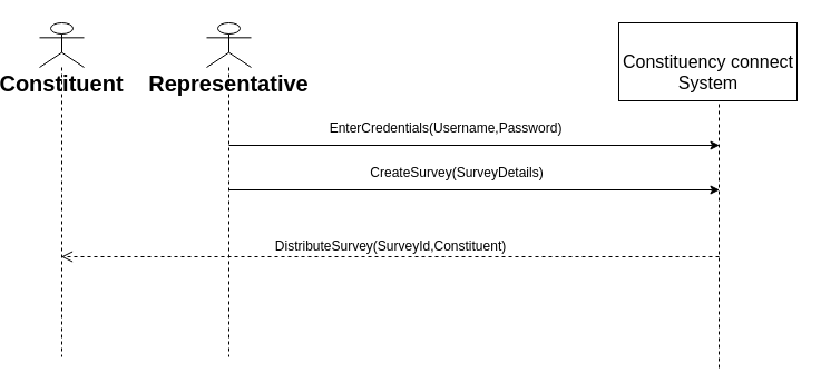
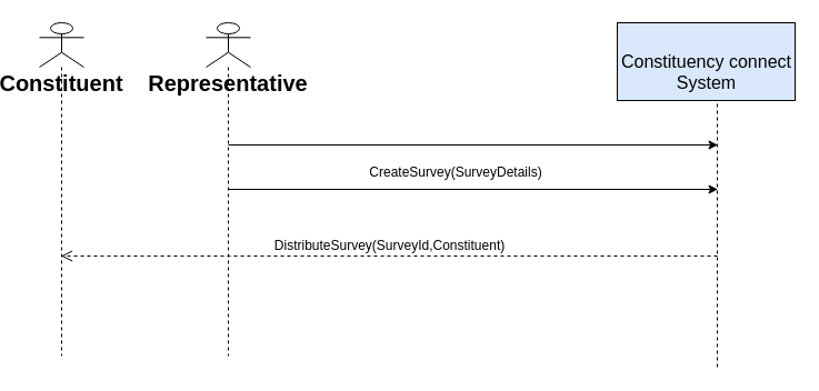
- <mxCell id="3" value="&lt;br&gt;&lt;div&gt;Constituency connect&lt;/div&gt;&lt;div&gt;System&lt;/div&gt;" style="html=1;align=center;verticalAlign=middle;dashed=0;fontSize=16;" vertex="1" parent="1"><mxGeometry x="540" y="20" width="160" height="70" as="geometry" /></mxCell>
+ <mxCell id="3" value="&lt;br&gt;&lt;div&gt;Constituency connect&lt;/div&gt;&lt;div&gt;System&lt;/div&gt;" style="html=1;align=center;verticalAlign=middle;dashed=0;fontSize=16;fillColor=#dae8fc;" vertex="1" parent="1"><mxGeometry x="540" y="20" width="160" height="70" as="geometry" /></mxCell>
- <mxCell id="9" value="EnterCredentials(Username,Password)" style="text;html=1;strokeColor=none;fillColor=none;align=center;verticalAlign=middle;whiteSpace=wrap;rounded=0;" vertex="1" parent="1"><mxGeometry x="280" y="100" width="210" height="30" as="geometry" /></mxCell>
